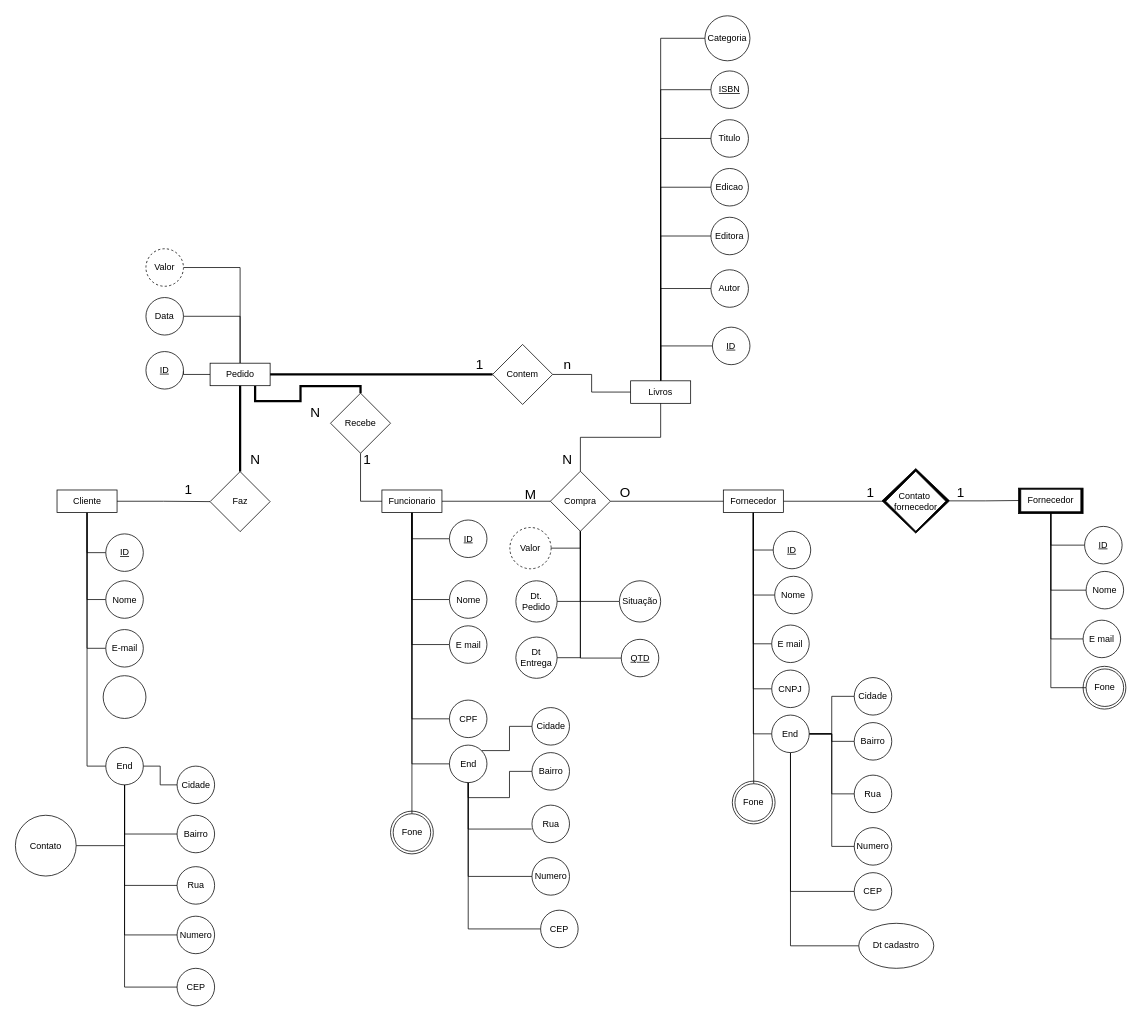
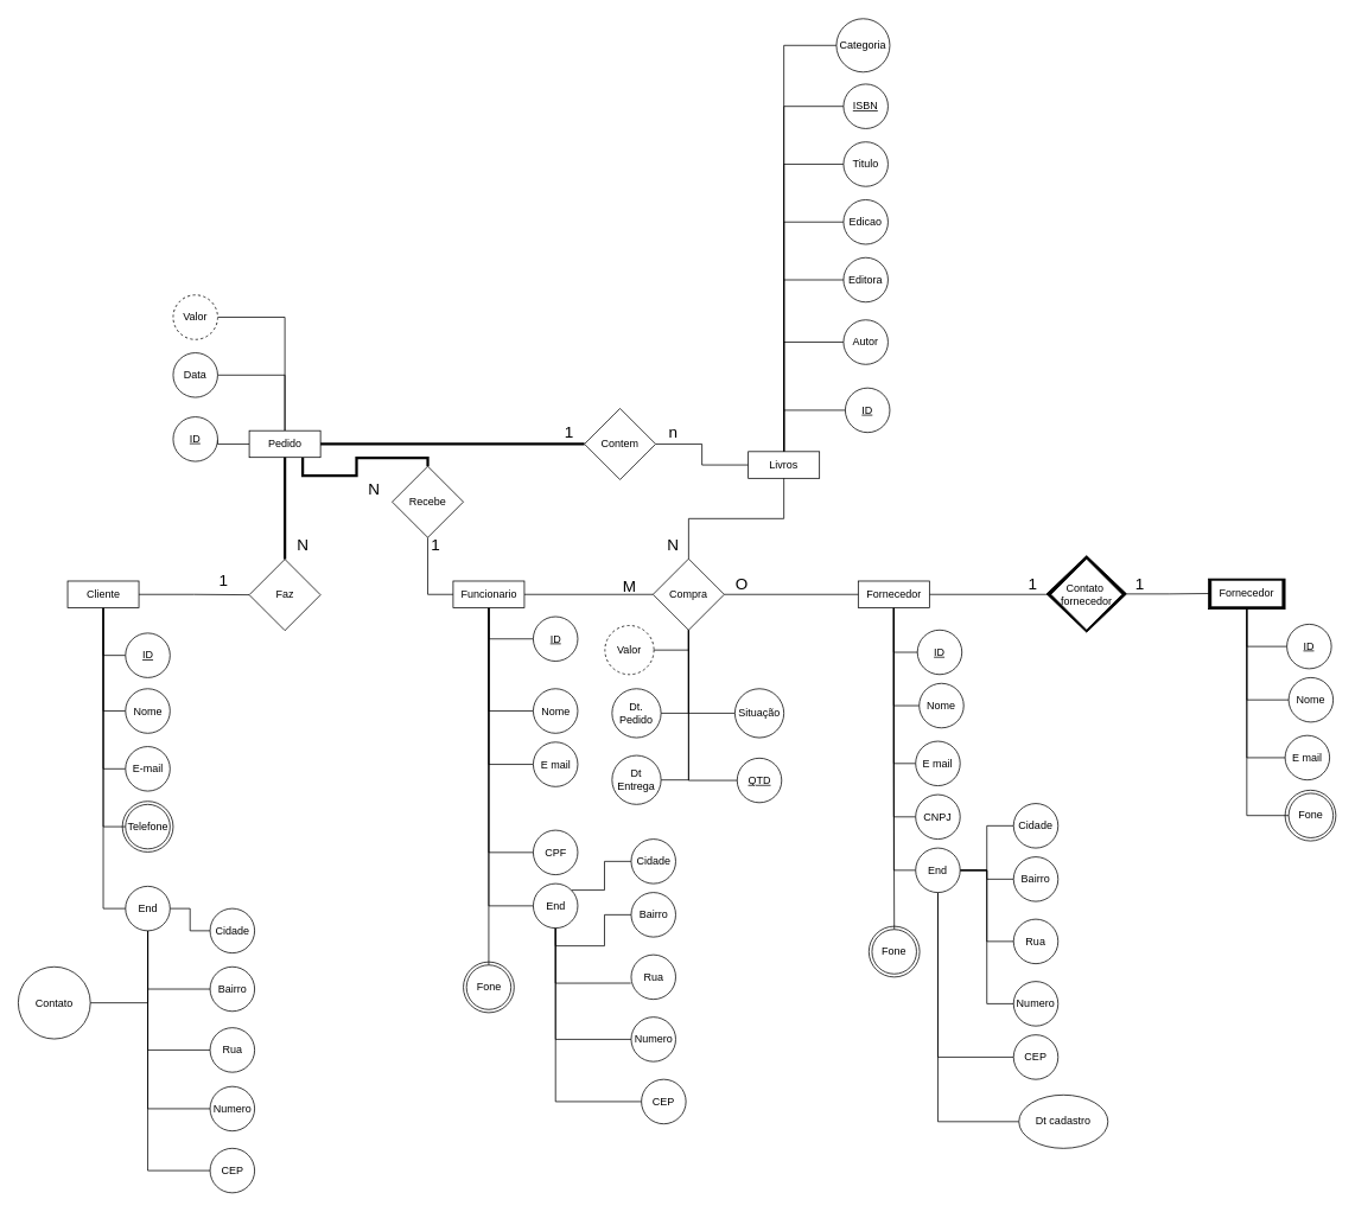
+ <mxCell id="84" style="edgeStyle=orthogonalEdgeStyle;rounded=0;orthogonalLoop=1;jettySize=auto;html=1;exitX=0.5;exitY=1;exitDx=0;exitDy=0;entryX=0;entryY=0.5;entryDx=0;entryDy=0;endArrow=none;endFill=0;" parent="1" source="87" target="91" edge="1"><mxGeometry relative="1" as="geometry" /></mxCell>
+ <mxCell id="91" value="&lt;font style=&quot;vertical-align: inherit&quot;&gt;&lt;font style=&quot;vertical-align: inherit&quot;&gt;Telefone&lt;/font&gt;&lt;/font&gt;" style="ellipse;whiteSpace=wrap;html=1;aspect=fixed;fontStyle=0" parent="1" vertex="1"><mxGeometry x="140.5" y="903.5" width="50" height="50" as="geometry" /></mxCell>
